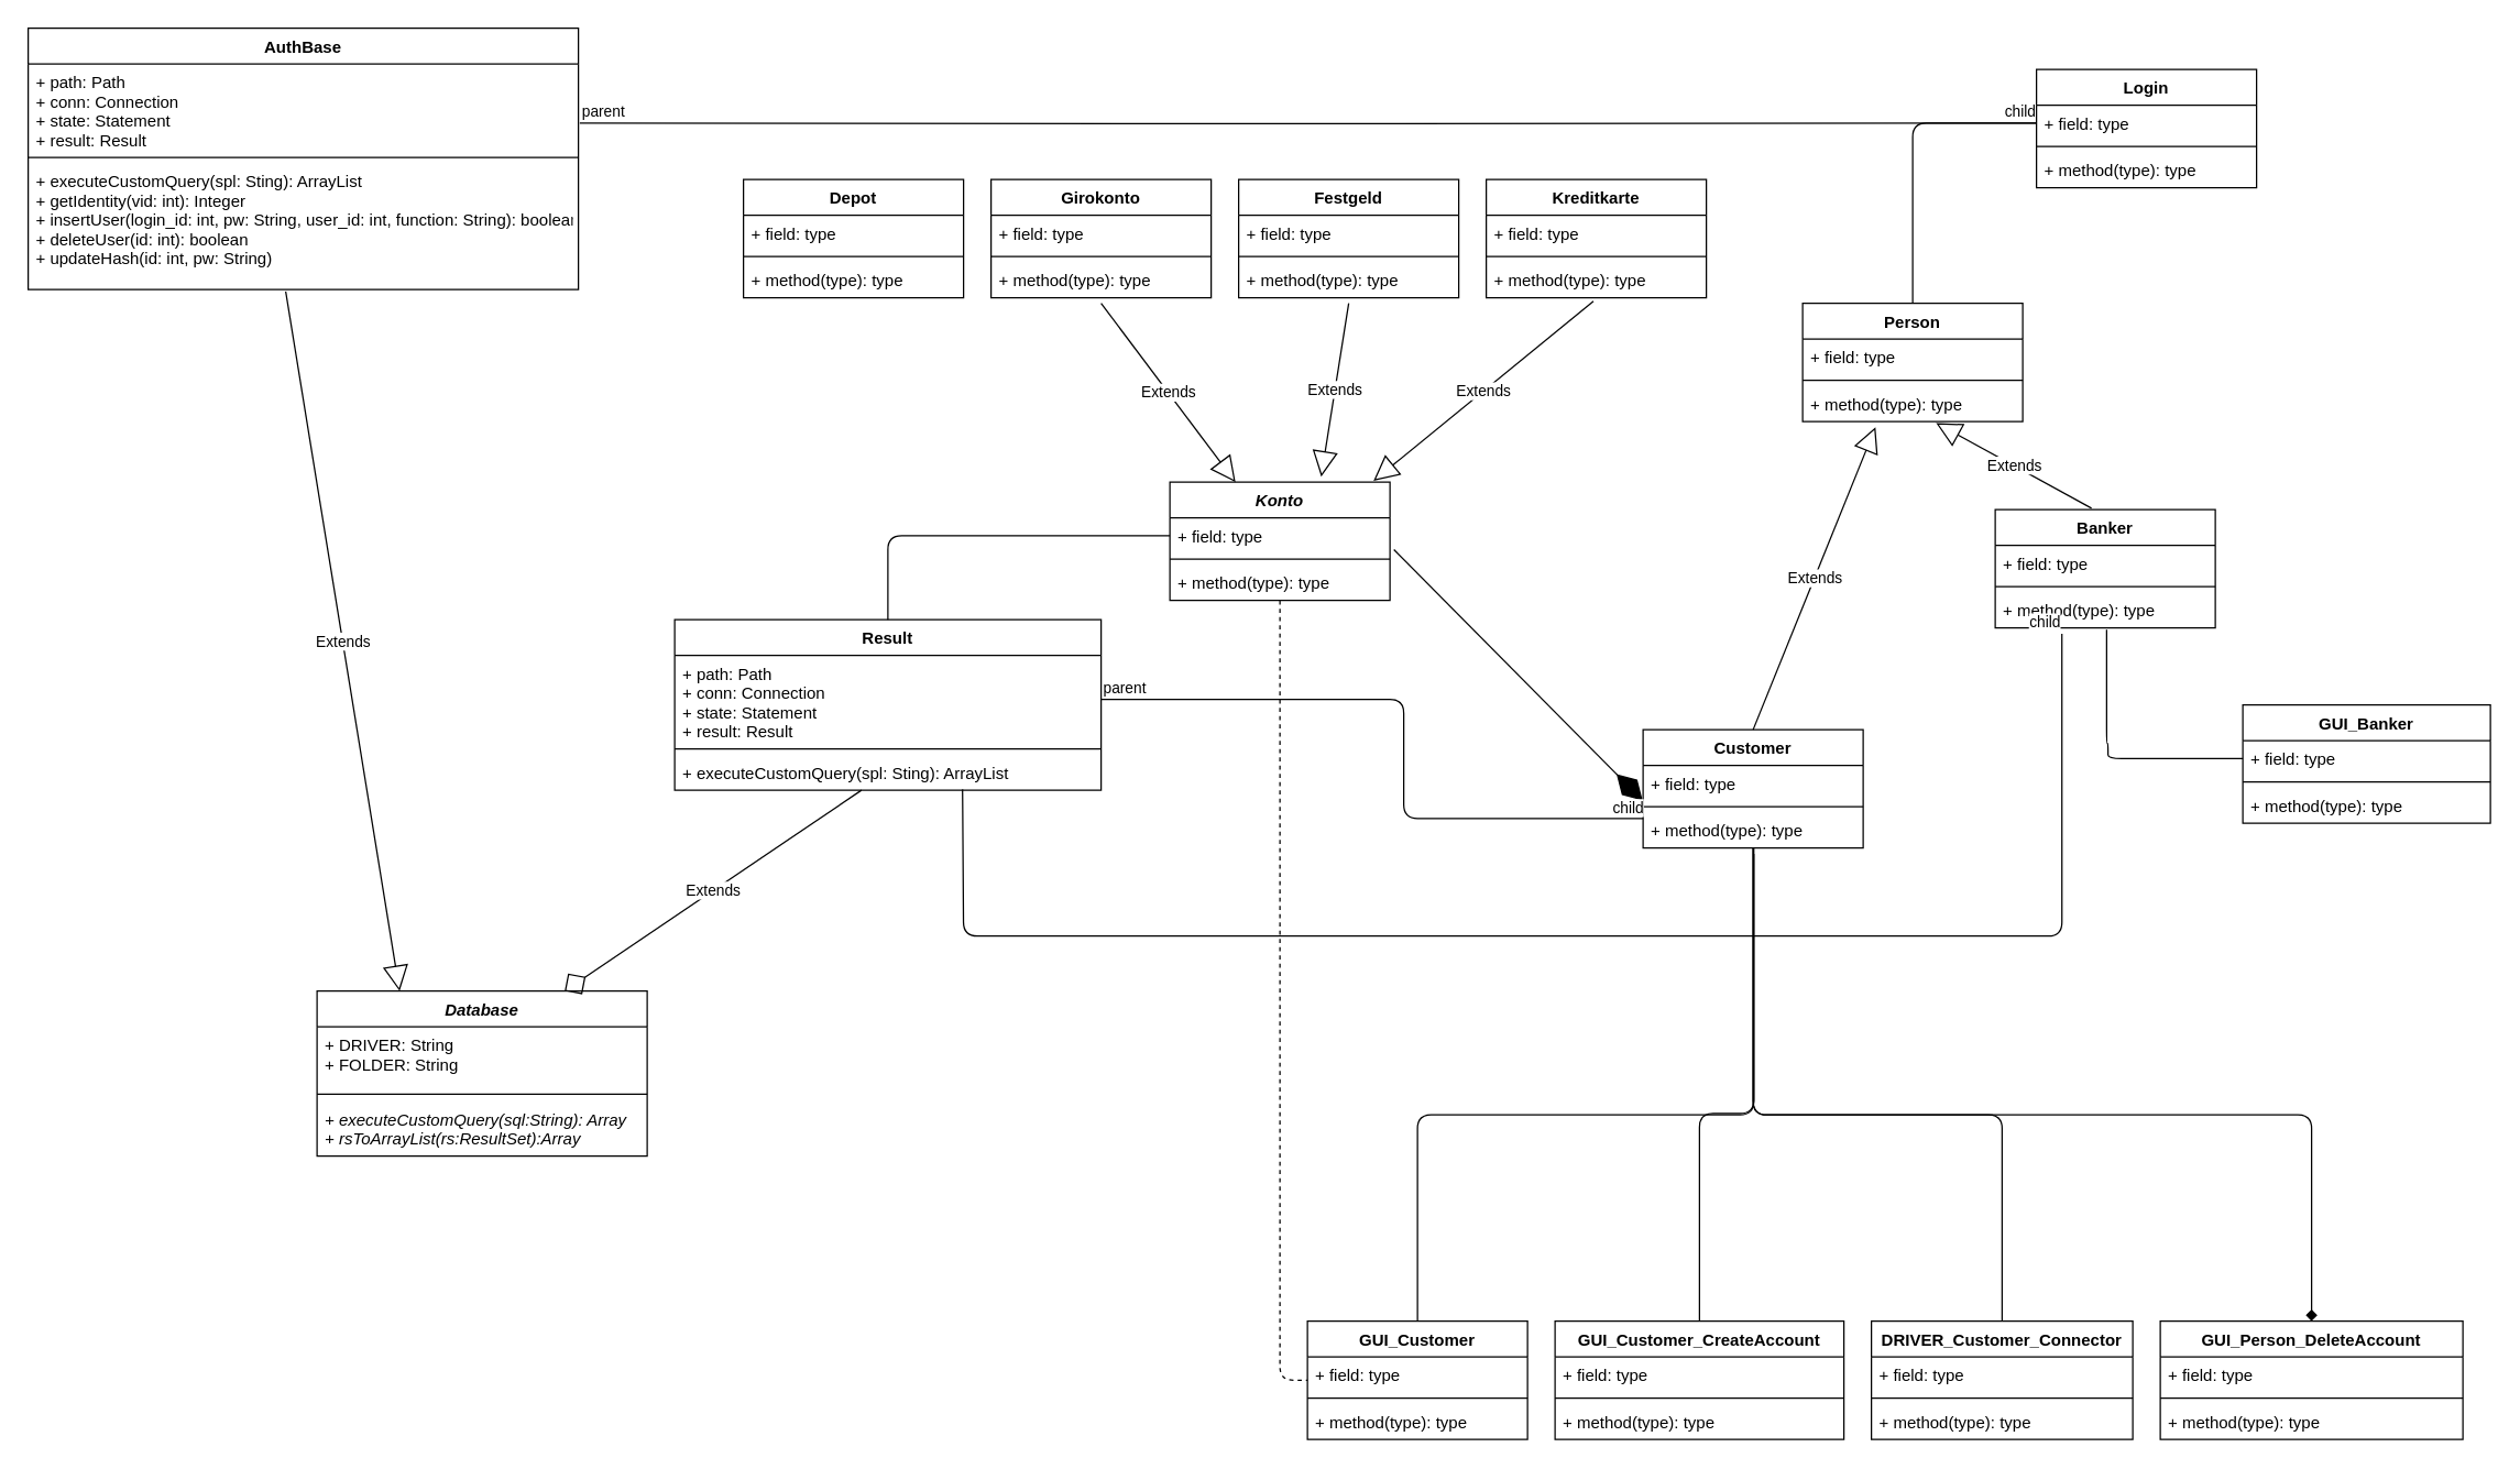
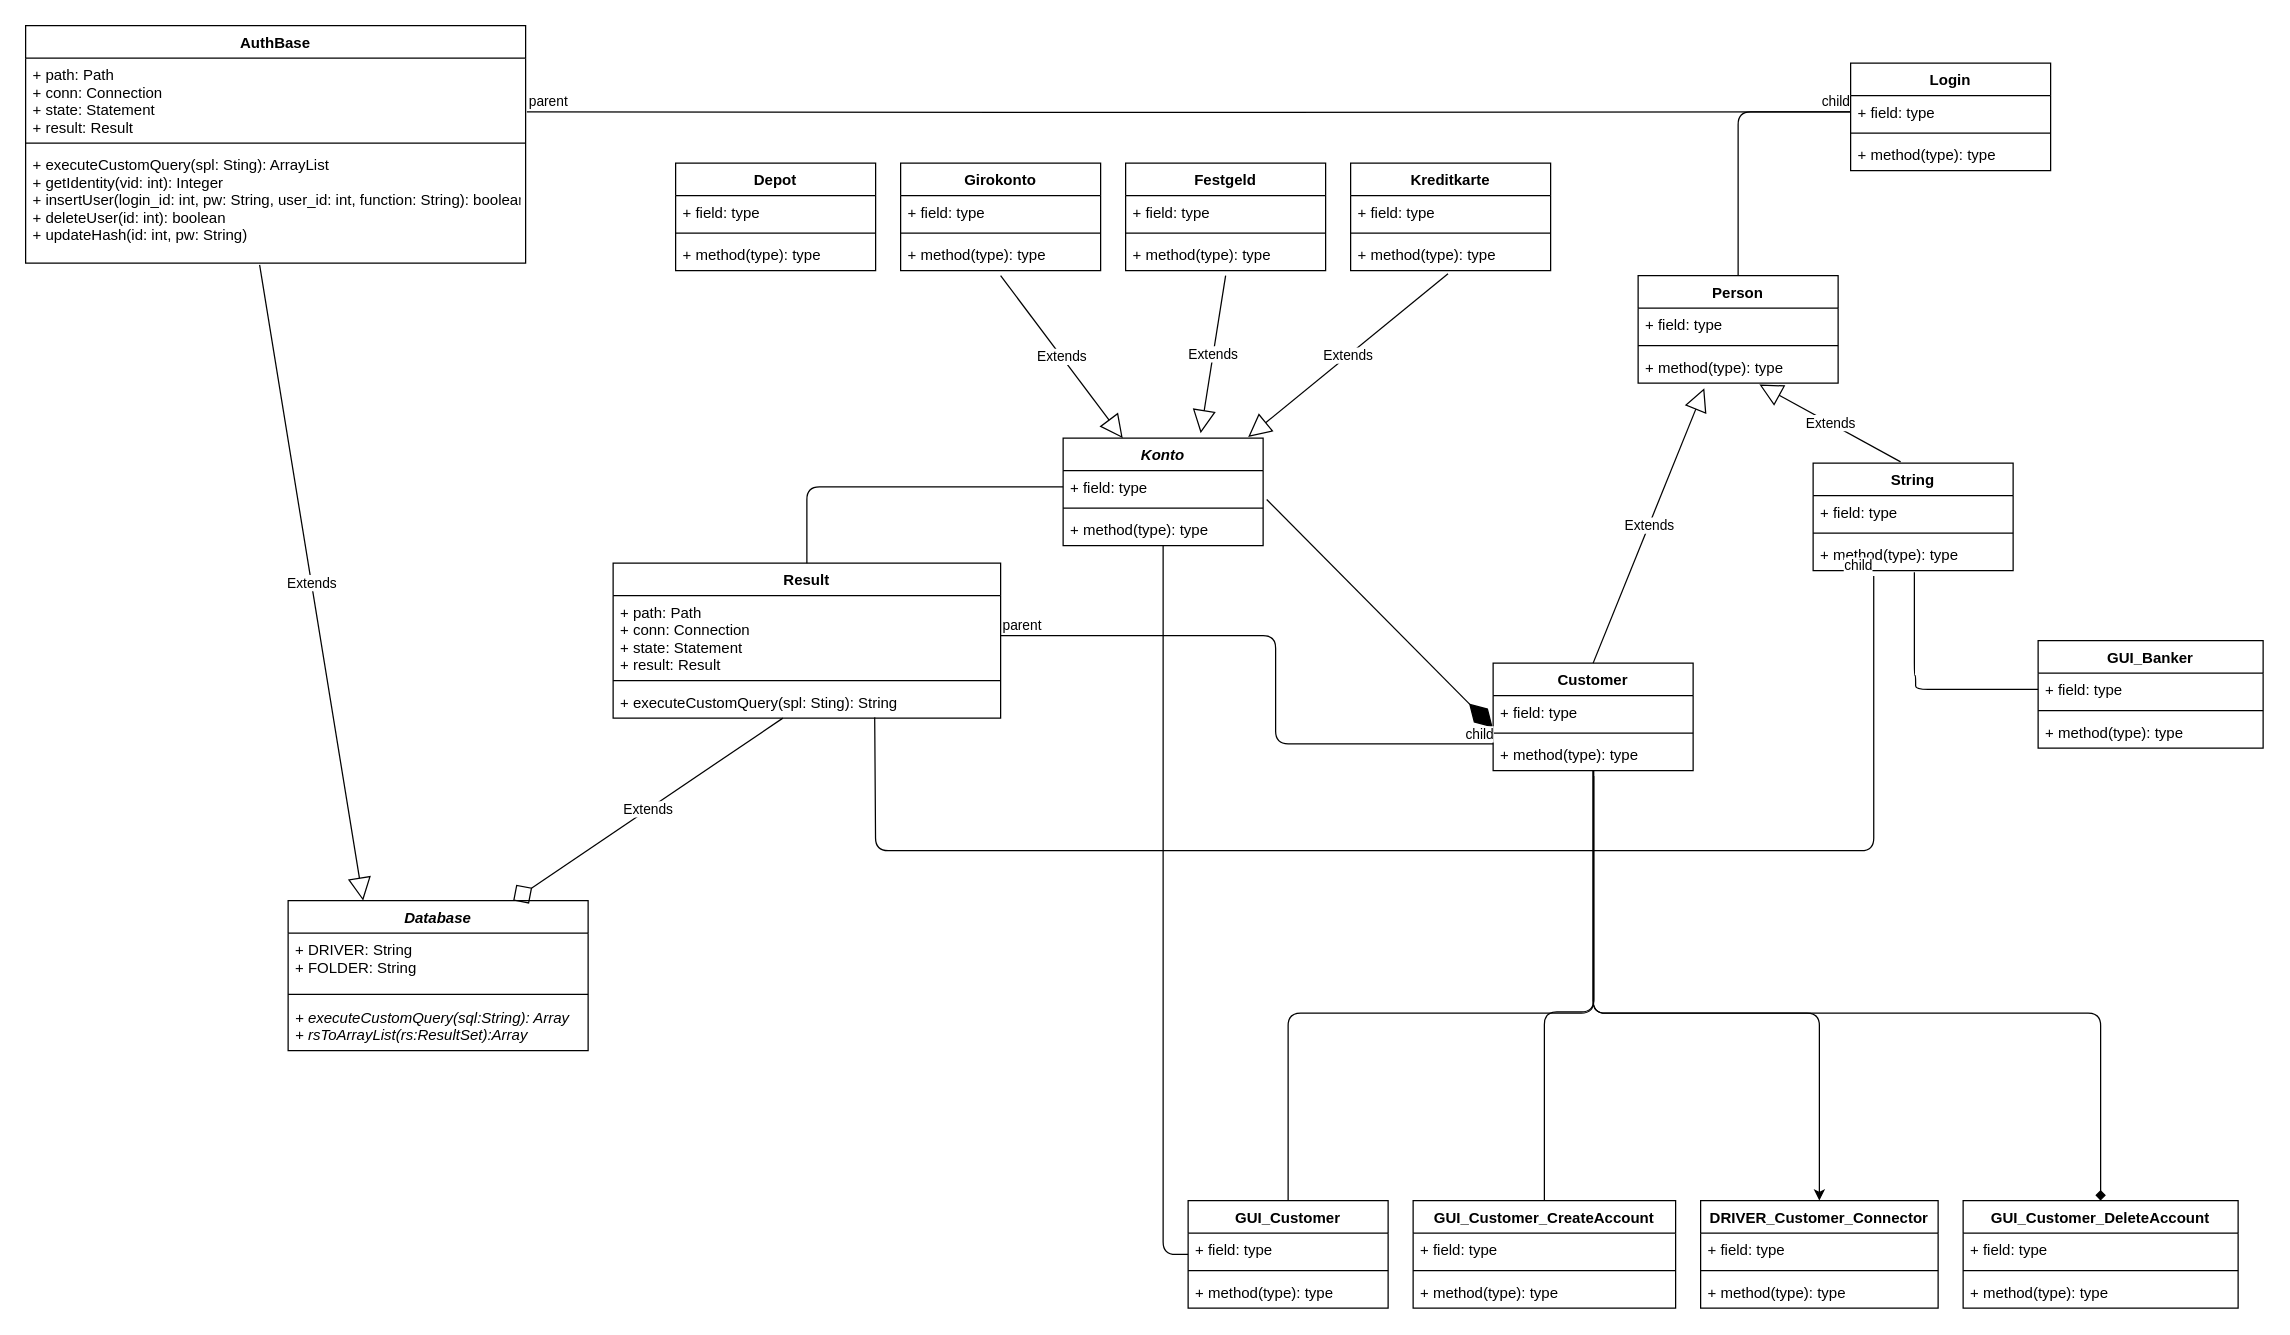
- <mxCell id="63" value="Banker" style="swimlane;fontStyle=1;align=center;verticalAlign=top;childLayout=stackLayout;horizontal=1;startSize=26;horizontalStack=0;resizeParent=1;resizeParentMax=0;resizeLast=0;collapsible=1;marginBottom=0;" vertex="1" parent="1"><mxGeometry x="1450" y="370" width="160" height="86" as="geometry" /></mxCell>
+ <mxCell id="63" value="String" style="swimlane;fontStyle=1;align=center;verticalAlign=top;childLayout=stackLayout;horizontal=1;startSize=26;horizontalStack=0;resizeParent=1;resizeParentMax=0;resizeLast=0;collapsible=1;marginBottom=0;" vertex="1" parent="1"><mxGeometry x="1450" y="370" width="160" height="86" as="geometry" /></mxCell>
- <mxCell id="30" value="+ executeCustomQuery(spl: Sting): ArrayList" style="text;strokeColor=none;fillColor=none;align=left;verticalAlign=top;spacingLeft=4;spacingRight=4;overflow=hidden;rotatable=0;points=[[0,0.5],[1,0.5]];portConstraint=eastwest;" vertex="1" parent="27"><mxGeometry y="98" width="310" height="26" as="geometry" /></mxCell>
+ <mxCell id="30" value="+ executeCustomQuery(spl: Sting): String" style="text;strokeColor=none;fillColor=none;align=left;verticalAlign=top;spacingLeft=4;spacingRight=4;overflow=hidden;rotatable=0;points=[[0,0.5],[1,0.5]];portConstraint=eastwest;" vertex="1" parent="27"><mxGeometry y="98" width="310" height="26" as="geometry" /></mxCell>
- <mxCell id="83" value="" style="endArrow=none;html=1;edgeStyle=orthogonalEdgeStyle;entryX=0;entryY=0.5;entryDx=0;entryDy=0;exitX=0.5;exitY=1;exitDx=0;exitDy=0;dashed=1;" edge="1" parent="1" source="6" target="43"><mxGeometry relative="1" as="geometry"><mxPoint x="862" y="366" as="sourcePoint" /><mxPoint x="1338" y="448.71" as="targetPoint" /><Array as="points"><mxPoint x="930" y="1003" /></Array></mxGeometry></mxCell>
+ <mxCell id="83" value="" style="endArrow=none;html=1;edgeStyle=orthogonalEdgeStyle;entryX=0;entryY=0.5;entryDx=0;entryDy=0;exitX=0.5;exitY=1;exitDx=0;exitDy=0;" edge="1" parent="1" source="6" target="43"><mxGeometry relative="1" as="geometry"><mxPoint x="862" y="366" as="sourcePoint" /><mxPoint x="1338" y="448.71" as="targetPoint" /><Array as="points"><mxPoint x="930" y="1003" /></Array></mxGeometry></mxCell>
- <mxCell id="80" value="" style="endArrow=none;html=1;edgeStyle=orthogonalEdgeStyle;entryX=0.5;entryY=0;entryDx=0;entryDy=0;exitX=0.5;exitY=1;exitDx=0;exitDy=0;" edge="1" parent="1" source="67" target="39"><mxGeometry relative="1" as="geometry"><mxPoint x="1274.48" y="740" as="sourcePoint" /><mxPoint x="1750" y="928.71" as="targetPoint" /><Array as="points"><mxPoint x="1274" y="810" /><mxPoint x="1455" y="810" /></Array></mxGeometry></mxCell>
+ <mxCell id="80" value="" style="endArrow=classic;html=1;edgeStyle=orthogonalEdgeStyle;entryX=0.5;entryY=0;entryDx=0;entryDy=0;exitX=0.5;exitY=1;exitDx=0;exitDy=0;" edge="1" parent="1" source="67" target="39"><mxGeometry relative="1" as="geometry"><mxPoint x="1274.48" y="740" as="sourcePoint" /><mxPoint x="1750" y="928.71" as="targetPoint" /><Array as="points"><mxPoint x="1274" y="810" /><mxPoint x="1455" y="810" /></Array></mxGeometry></mxCell>
- <mxCell id="55" value="GUI_Person_DeleteAccount" style="swimlane;fontStyle=1;align=center;verticalAlign=top;childLayout=stackLayout;horizontal=1;startSize=26;horizontalStack=0;resizeParent=1;resizeParentMax=0;resizeLast=0;collapsible=1;marginBottom=0;" vertex="1" parent="1"><mxGeometry x="1570" y="960" width="220" height="86" as="geometry" /></mxCell>
+ <mxCell id="55" value="GUI_Customer_DeleteAccount" style="swimlane;fontStyle=1;align=center;verticalAlign=top;childLayout=stackLayout;horizontal=1;startSize=26;horizontalStack=0;resizeParent=1;resizeParentMax=0;resizeLast=0;collapsible=1;marginBottom=0;" vertex="1" parent="1"><mxGeometry x="1570" y="960" width="220" height="86" as="geometry" /></mxCell>
